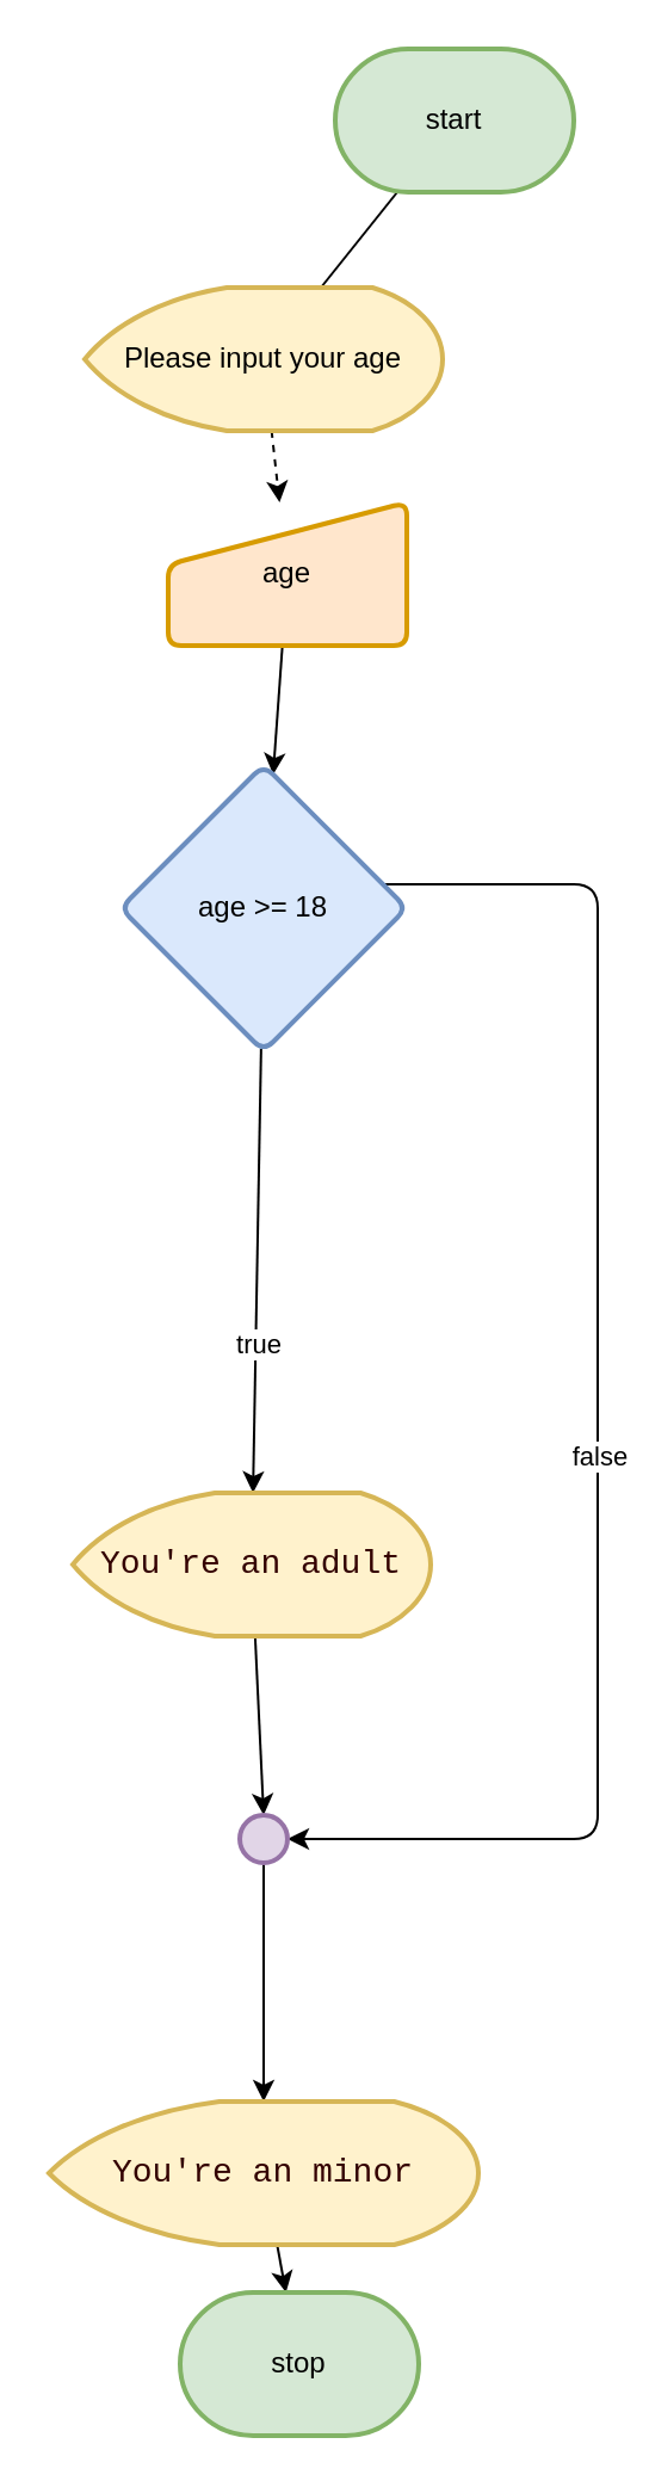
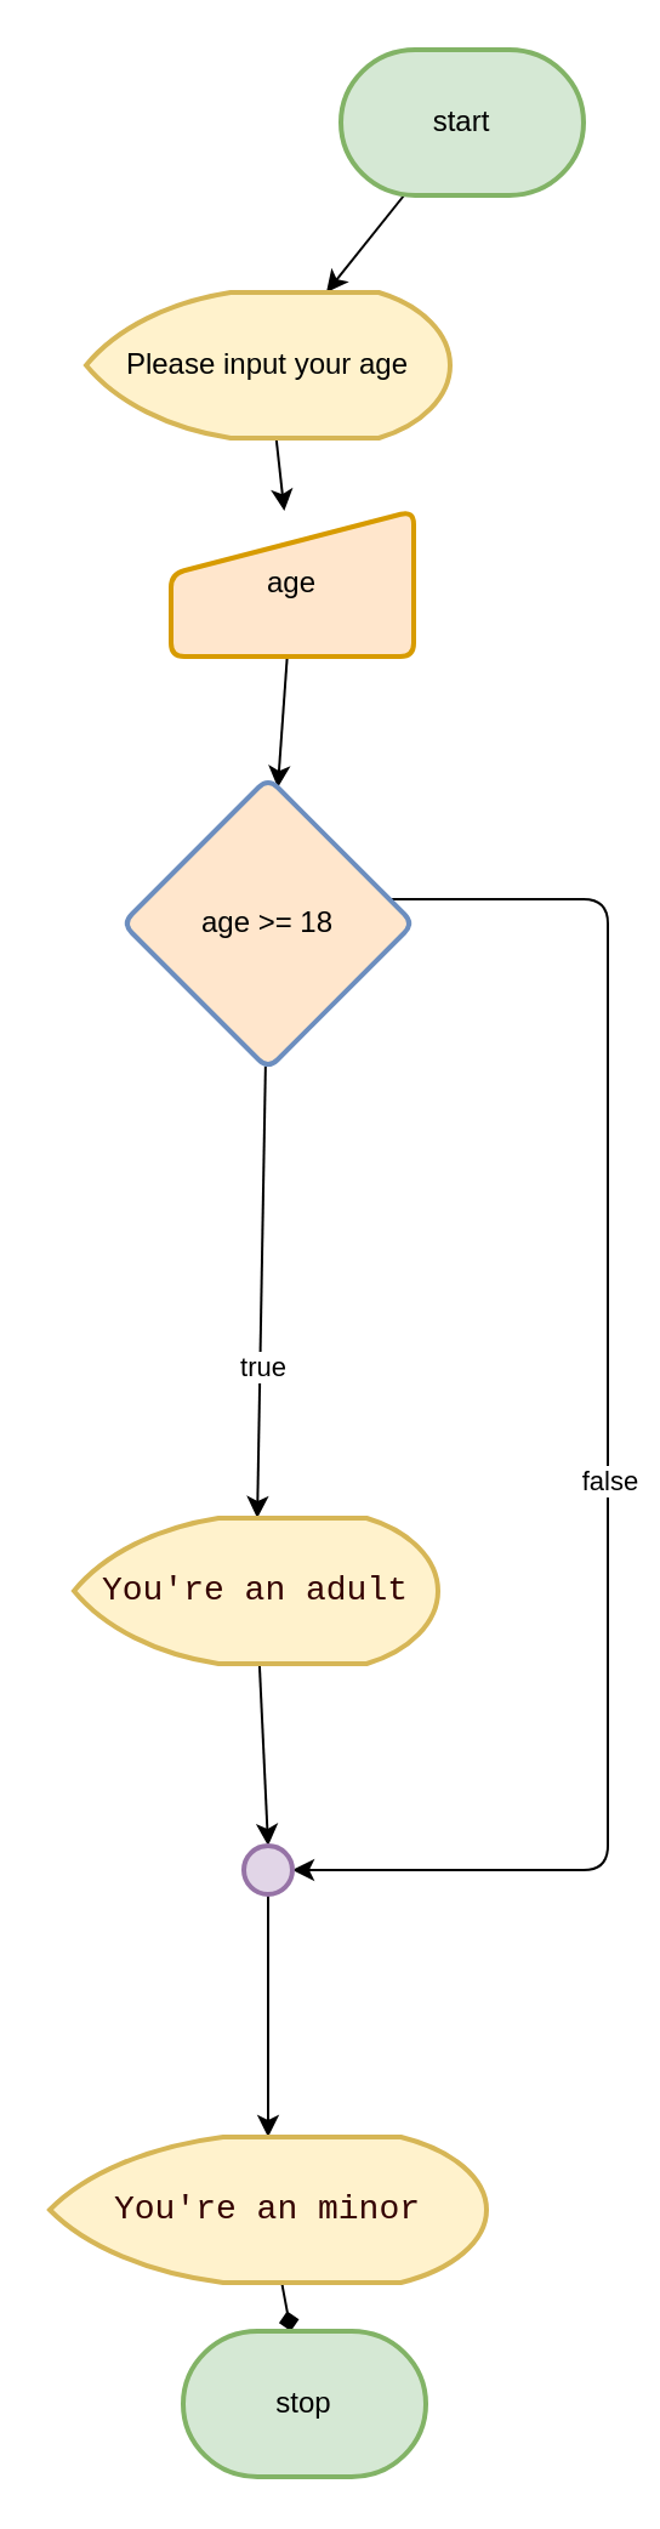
- <mxCell id="2" value="" style="edgeStyle=none;html=1;endArrow=none;" edge="1" parent="1" source="3" target="5"><mxGeometry relative="1" as="geometry" /></mxCell>
+ <mxCell id="2" value="" style="edgeStyle=none;html=1;" edge="1" parent="1" source="3" target="5"><mxGeometry relative="1" as="geometry" /></mxCell>
- <mxCell id="4" value="" style="edgeStyle=none;html=1;dashed=1;" edge="1" parent="1" source="5" target="7"><mxGeometry relative="1" as="geometry" /></mxCell>
+ <mxCell id="4" value="" style="edgeStyle=none;html=1;" edge="1" parent="1" source="5" target="7"><mxGeometry relative="1" as="geometry" /></mxCell>
- <mxCell id="12" value="age &amp;gt;= 18" style="rhombus;whiteSpace=wrap;html=1;strokeWidth=2;rounded=1;arcSize=11;fillColor=#dae8fc;strokeColor=#6c8ebf;" vertex="1" parent="1"><mxGeometry x="50" y="320" width="120" height="120" as="geometry" /></mxCell>
+ <mxCell id="12" value="age &amp;gt;= 18" style="rhombus;whiteSpace=wrap;html=1;strokeWidth=2;rounded=1;arcSize=11;fillColor=#ffe6cc;strokeColor=#6c8ebf;" vertex="1" parent="1"><mxGeometry x="50" y="320" width="120" height="120" as="geometry" /></mxCell>
- <mxCell id="17" style="edgeStyle=none;html=1;" edge="1" parent="1" source="18" target="19"><mxGeometry relative="1" as="geometry" /></mxCell>
+ <mxCell id="17" style="edgeStyle=none;html=1;endArrow=diamond;" edge="1" parent="1" source="18" target="19"><mxGeometry relative="1" as="geometry" /></mxCell>
